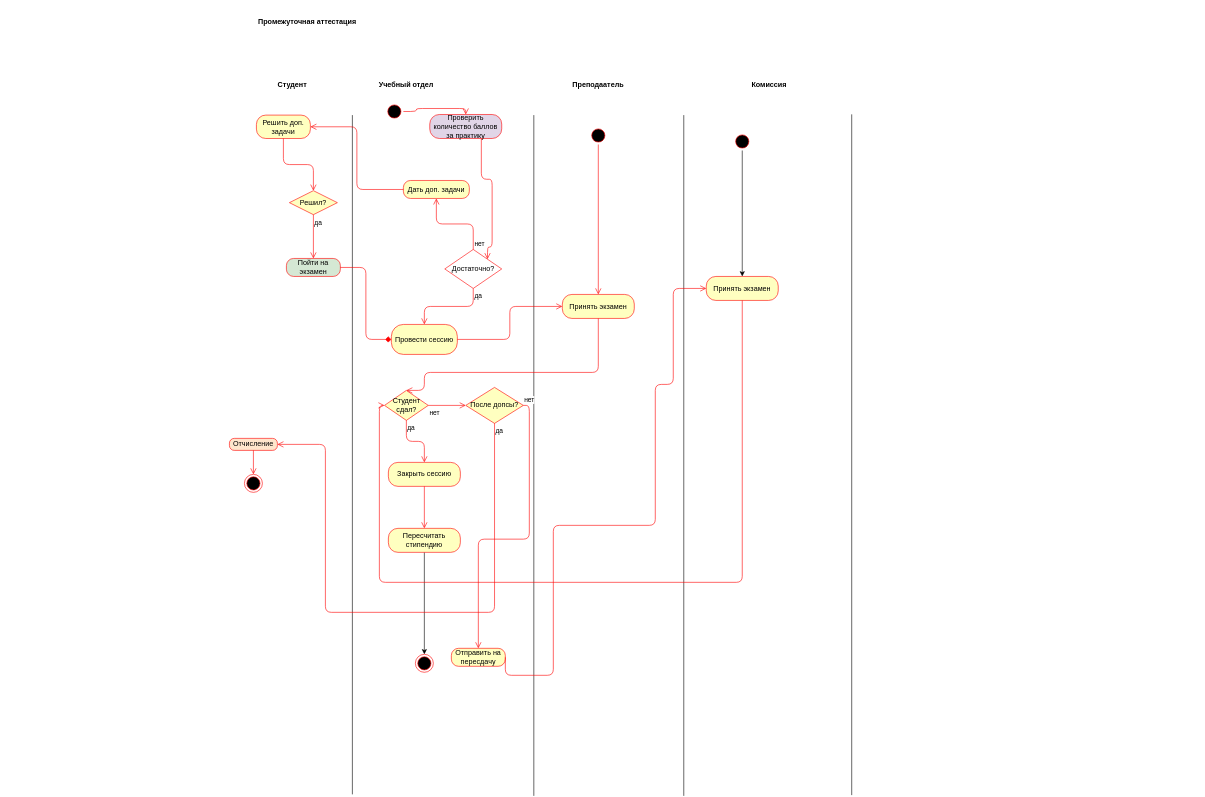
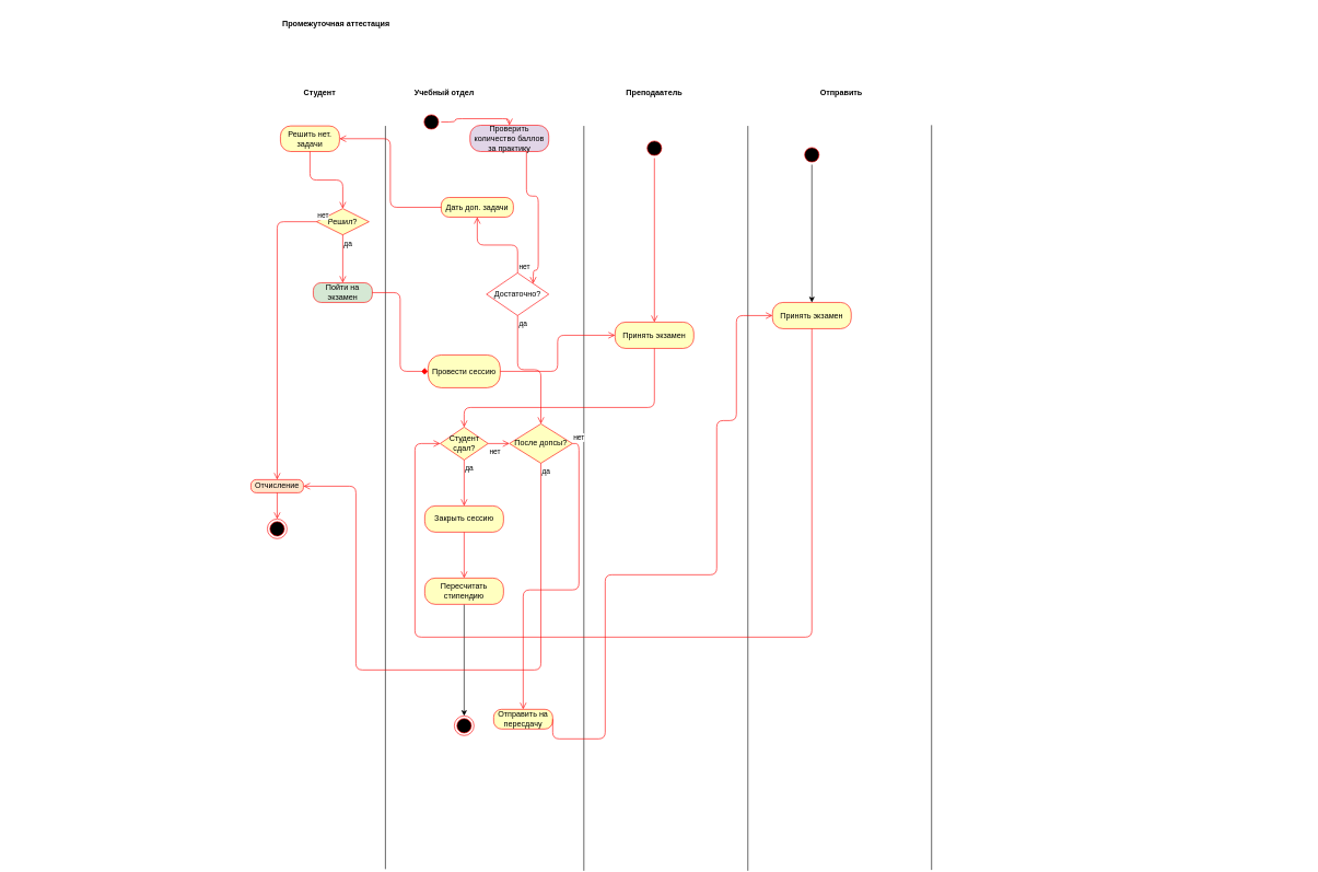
- <mxCell id="41" value="Комиссия" style="text;align=center;fontStyle=1;verticalAlign=middle;spacingLeft=3;spacingRight=3;strokeColor=none;rotatable=0;points=[[0,0.5],[1,0.5]];portConstraint=eastwest;" vertex="1" parent="1"><mxGeometry x="1222" y="124" width="120" height="30" as="geometry" /></mxCell>
+ <mxCell id="41" value="Отправить" style="text;align=center;fontStyle=1;verticalAlign=middle;spacingLeft=3;spacingRight=3;strokeColor=none;rotatable=0;points=[[0,0.5],[1,0.5]];portConstraint=eastwest;" vertex="1" parent="1"><mxGeometry x="1222" y="124" width="120" height="30" as="geometry" /></mxCell>
- <mxCell id="17" value="Решить доп. задачи" style="rounded=1;whiteSpace=wrap;html=1;arcSize=40;fontColor=#000000;fillColor=#ffffc0;strokeColor=#ff0000;" vertex="1" parent="1"><mxGeometry x="427" y="191" width="90" height="39" as="geometry" /></mxCell>
+ <mxCell id="17" value="Решить нет. задачи" style="rounded=1;whiteSpace=wrap;html=1;arcSize=40;fontColor=#000000;fillColor=#ffffc0;strokeColor=#ff0000;" vertex="1" parent="1"><mxGeometry x="427" y="191" width="90" height="39" as="geometry" /></mxCell>
+ <mxCell id="20" value="нет" style="edgeStyle=orthogonalEdgeStyle;html=1;align=left;verticalAlign=bottom;endArrow=open;endSize=8;strokeColor=#ff0000;entryX=0.5;entryY=0;entryDx=0;entryDy=0;" edge="1" source="19" parent="1" target="23"><mxGeometry x="-1" relative="1" as="geometry"><mxPoint x="532" y="450" as="targetPoint" /></mxGeometry></mxCell>
- <mxCell id="13" value="да" style="edgeStyle=orthogonalEdgeStyle;html=1;align=left;verticalAlign=top;endArrow=open;endSize=8;strokeColor=#ff0000;entryX=0.5;entryY=0;entryDx=0;entryDy=0;" edge="1" source="11" parent="1" target="27"><mxGeometry x="-1" relative="1" as="geometry"><mxPoint x="682" y="520" as="targetPoint" /></mxGeometry></mxCell>
+ <mxCell id="13" value="да" style="edgeStyle=orthogonalEdgeStyle;html=1;align=left;verticalAlign=top;endArrow=open;endSize=8;strokeColor=#ff0000;" edge="1" source="11" parent="1" target="49"><mxGeometry x="-1" relative="1" as="geometry"><mxPoint x="682" y="520" as="targetPoint" /></mxGeometry></mxCell>
- <mxCell id="29" value="Студент сдал?" style="rhombus;whiteSpace=wrap;html=1;fillColor=#ffffc0;strokeColor=#ff0000;" vertex="1" parent="1"><mxGeometry x="640.5" y="650" width="73" height="50" as="geometry" /></mxCell>
+ <mxCell id="29" value="Студент сдал?" style="rhombus;whiteSpace=wrap;html=1;fillColor=#ffffc0;strokeColor=#ff0000;" vertex="1" parent="1"><mxGeometry x="670.5" y="650" width="73" height="50" as="geometry" /></mxCell>
